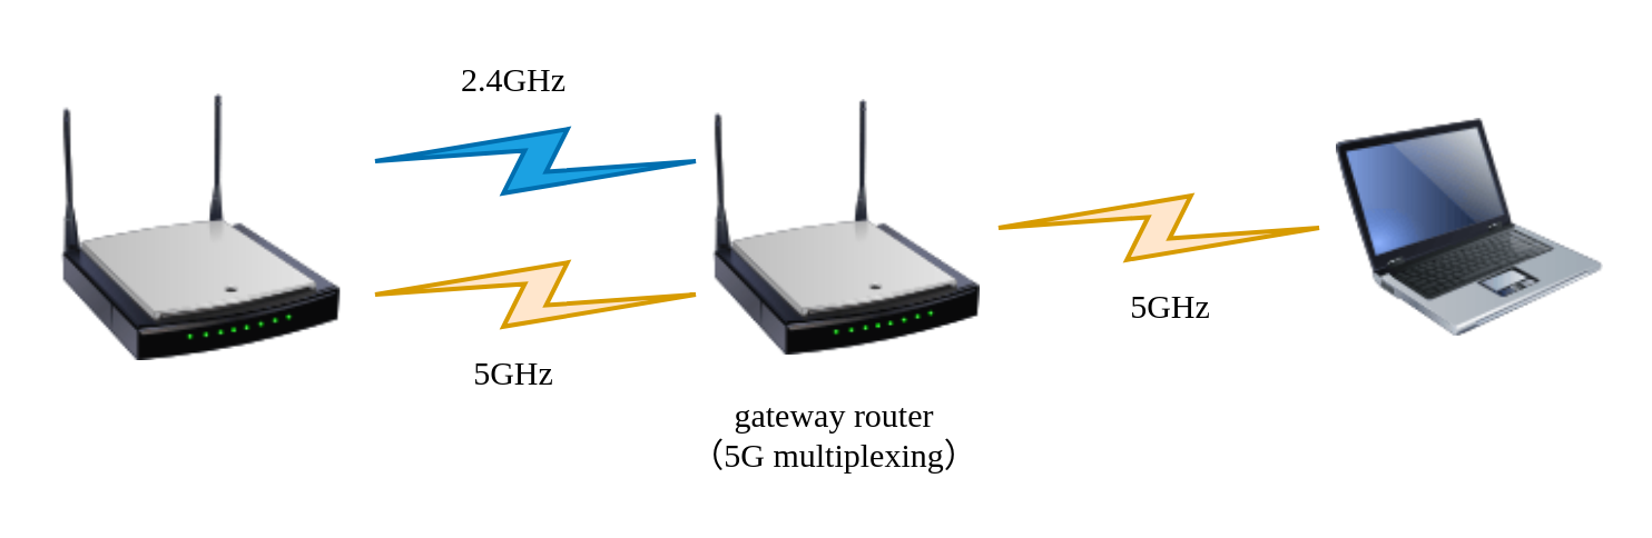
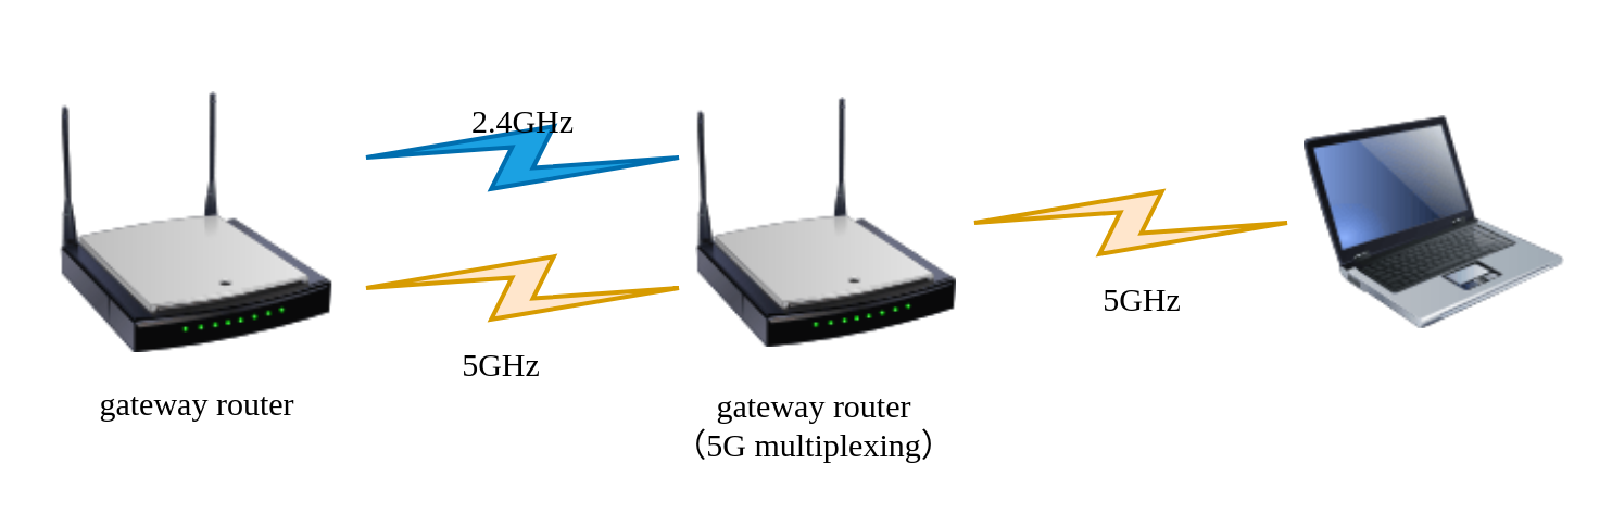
- <mxCell id="8" value="2.4GHz" style="text;html=1;align=center;verticalAlign=middle;resizable=0;points=[];autosize=1;strokeColor=none;fillColor=none;fontFamily=Times New Roman;fontSize=15;" parent="1" vertex="1"><mxGeometry x="195" y="20" width="70" height="30" as="geometry" /></mxCell>
+ <mxCell id="8" value="2.4GHz" style="text;html=1;align=center;verticalAlign=middle;resizable=0;points=[];autosize=1;strokeColor=none;fillColor=none;fontFamily=Times New Roman;fontSize=15;" parent="1" vertex="1"><mxGeometry x="205" y="40" width="70" height="30" as="geometry" /></mxCell>
+ <mxCell id="11" value="gateway router" style="text;html=1;align=center;verticalAlign=middle;resizable=0;points=[];autosize=1;strokeColor=none;fillColor=none;fontFamily=Times New Roman;fontSize=15;" parent="1" vertex="1"><mxGeometry x="35" y="170" width="110" height="30" as="geometry" /></mxCell>
